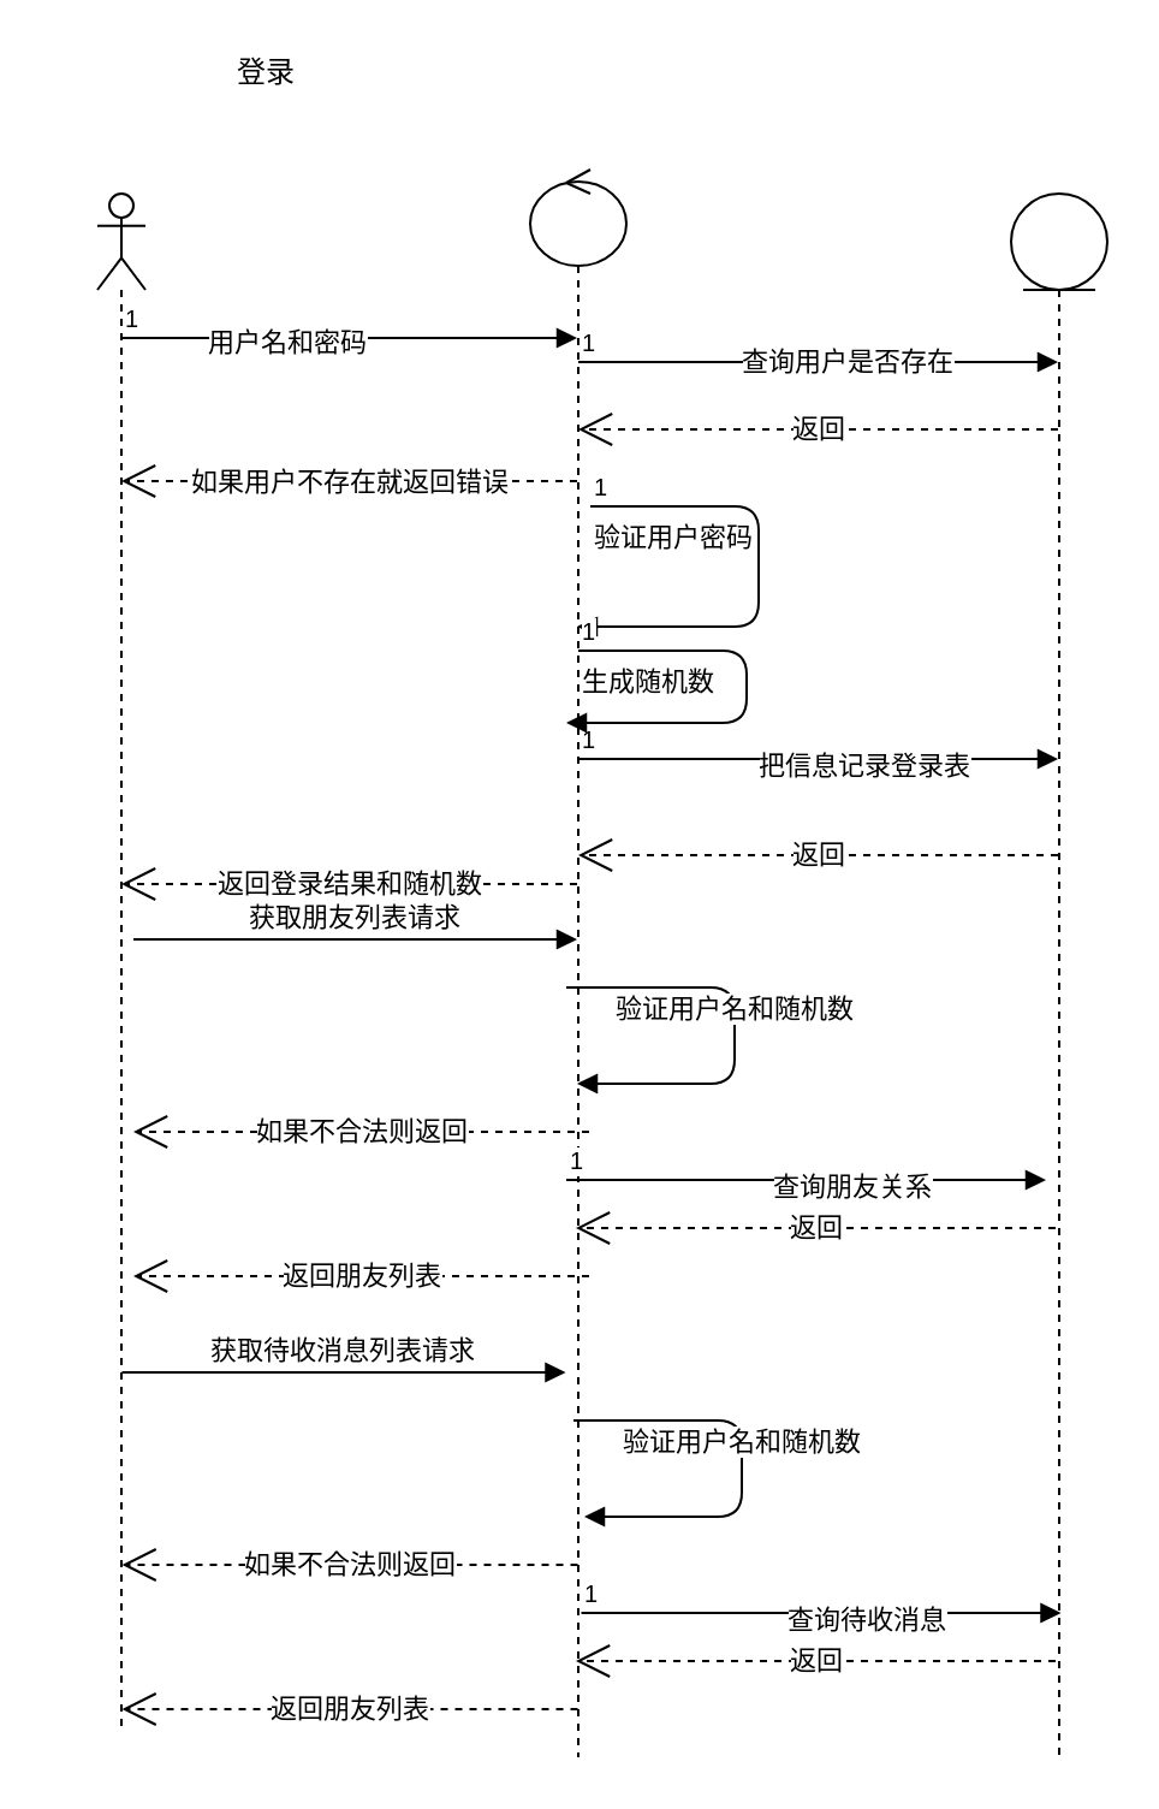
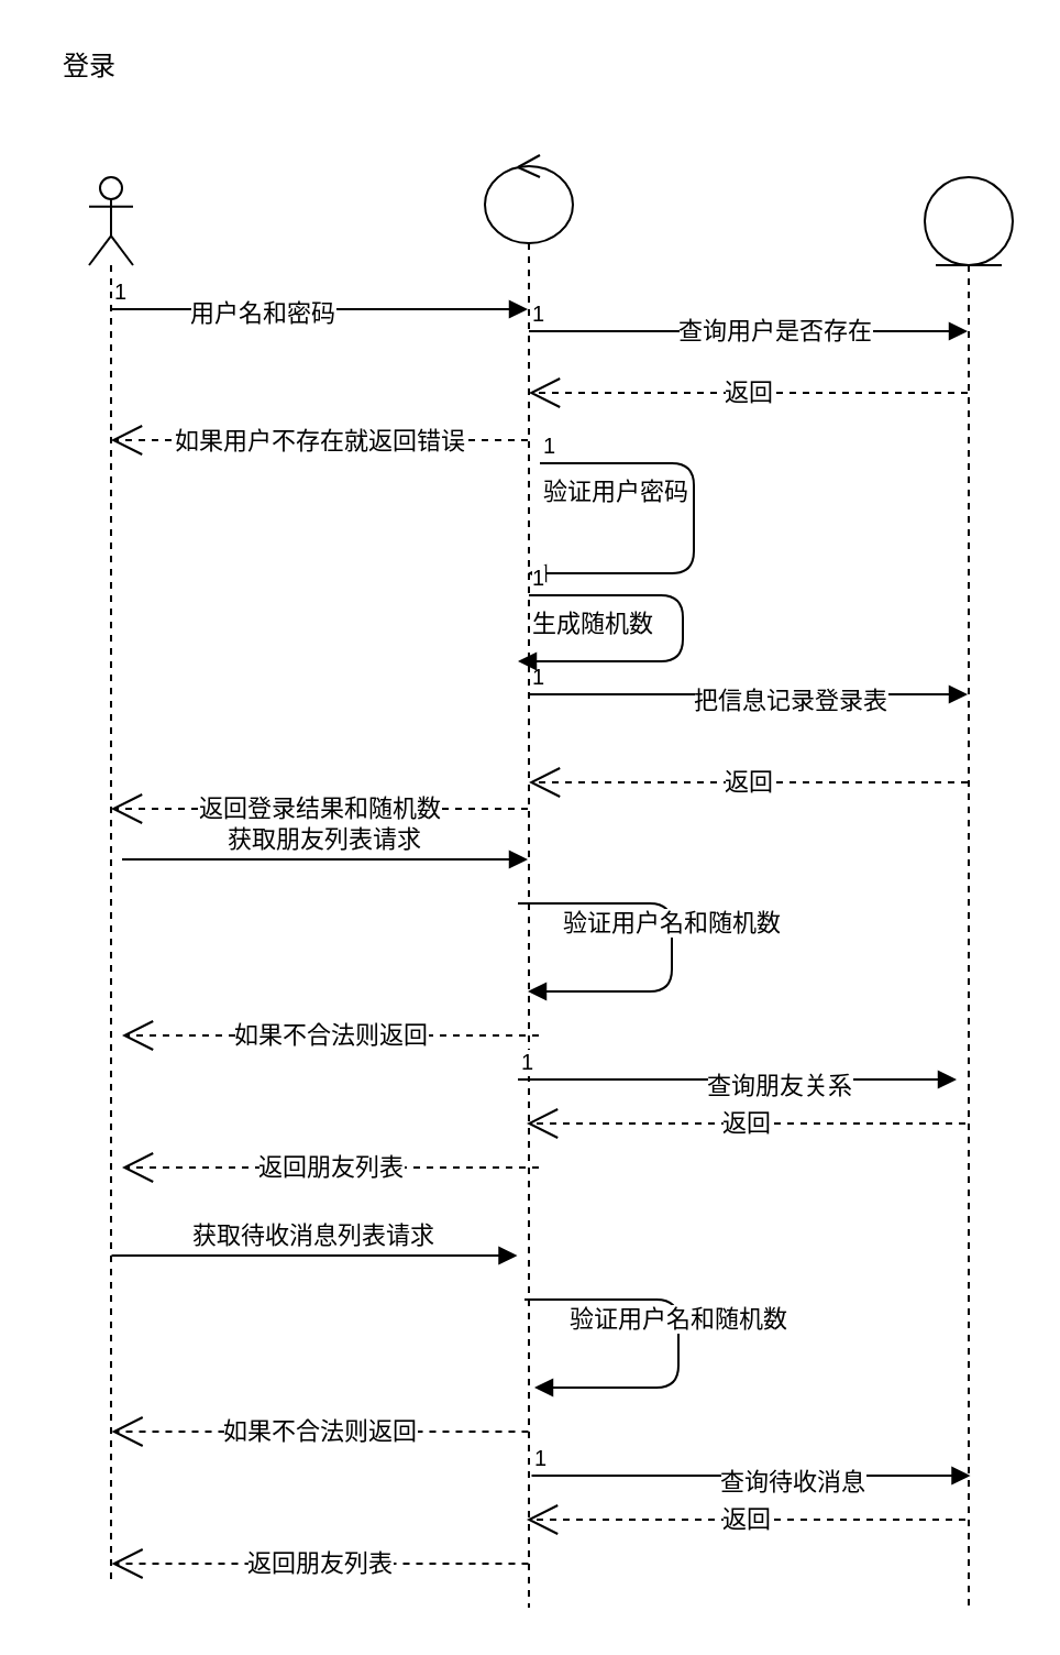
- <mxCell id="15" value="登录" style="text;html=1;align=center;verticalAlign=middle;resizable=0;points=[];autosize=1;" parent="1" vertex="1"><mxGeometry x="90" y="20" width="40" height="20" as="geometry" /></mxCell>
+ <mxCell id="15" value="登录" style="text;html=1;align=center;verticalAlign=middle;resizable=0;points=[];autosize=1;" parent="1" vertex="1"><mxGeometry x="20" y="20" width="40" height="20" as="geometry" /></mxCell>
